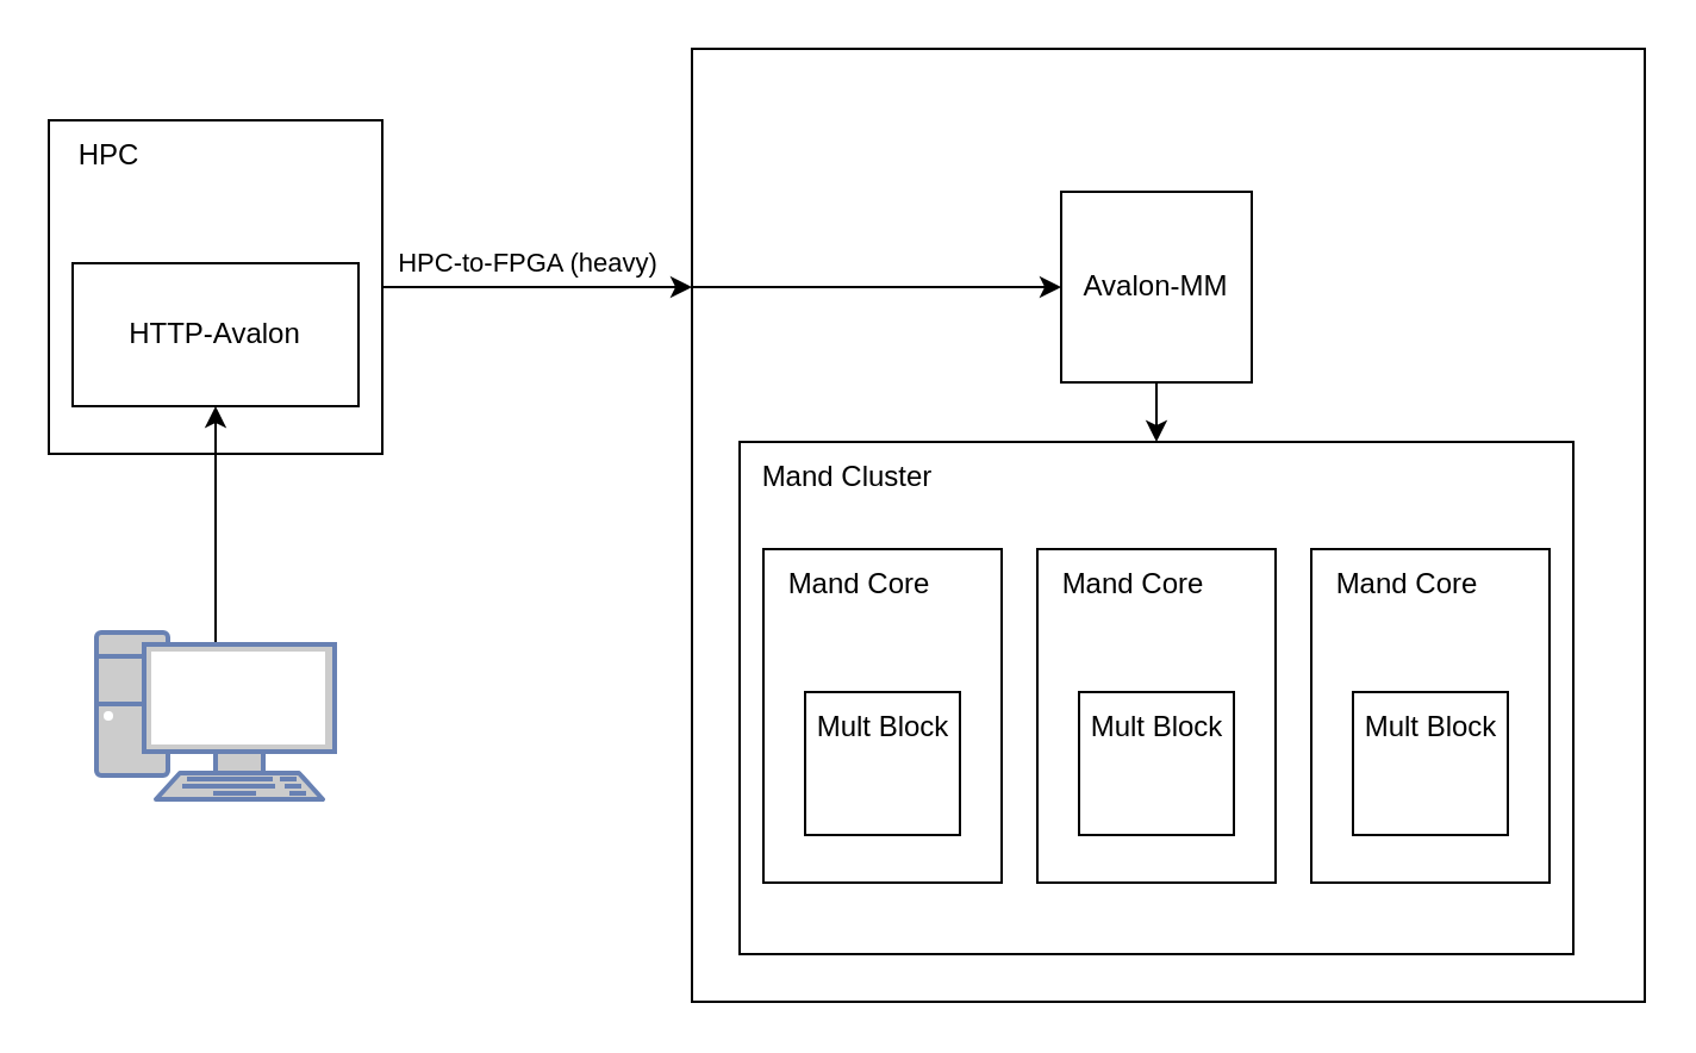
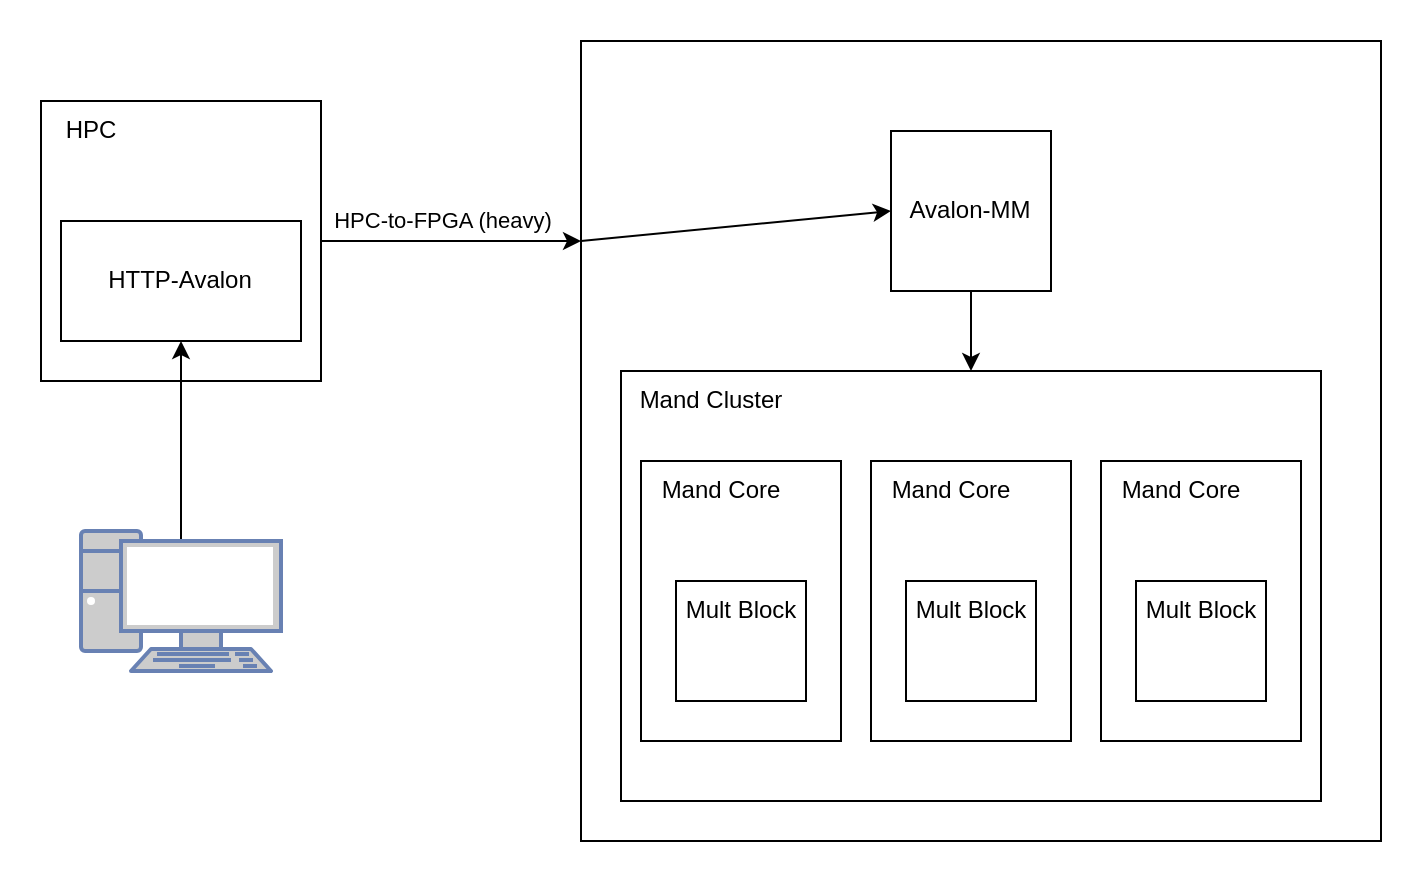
- <mxCell id="9" value="Avalon-MM" style="whiteSpace=wrap;html=1;aspect=fixed;" vertex="1" parent="1"><mxGeometry x="445" y="80" width="80" height="80" as="geometry" /></mxCell>
+ <mxCell id="9" value="Avalon-MM" style="whiteSpace=wrap;html=1;aspect=fixed;" vertex="1" parent="1"><mxGeometry x="445" y="65" width="80" height="80" as="geometry" /></mxCell>
